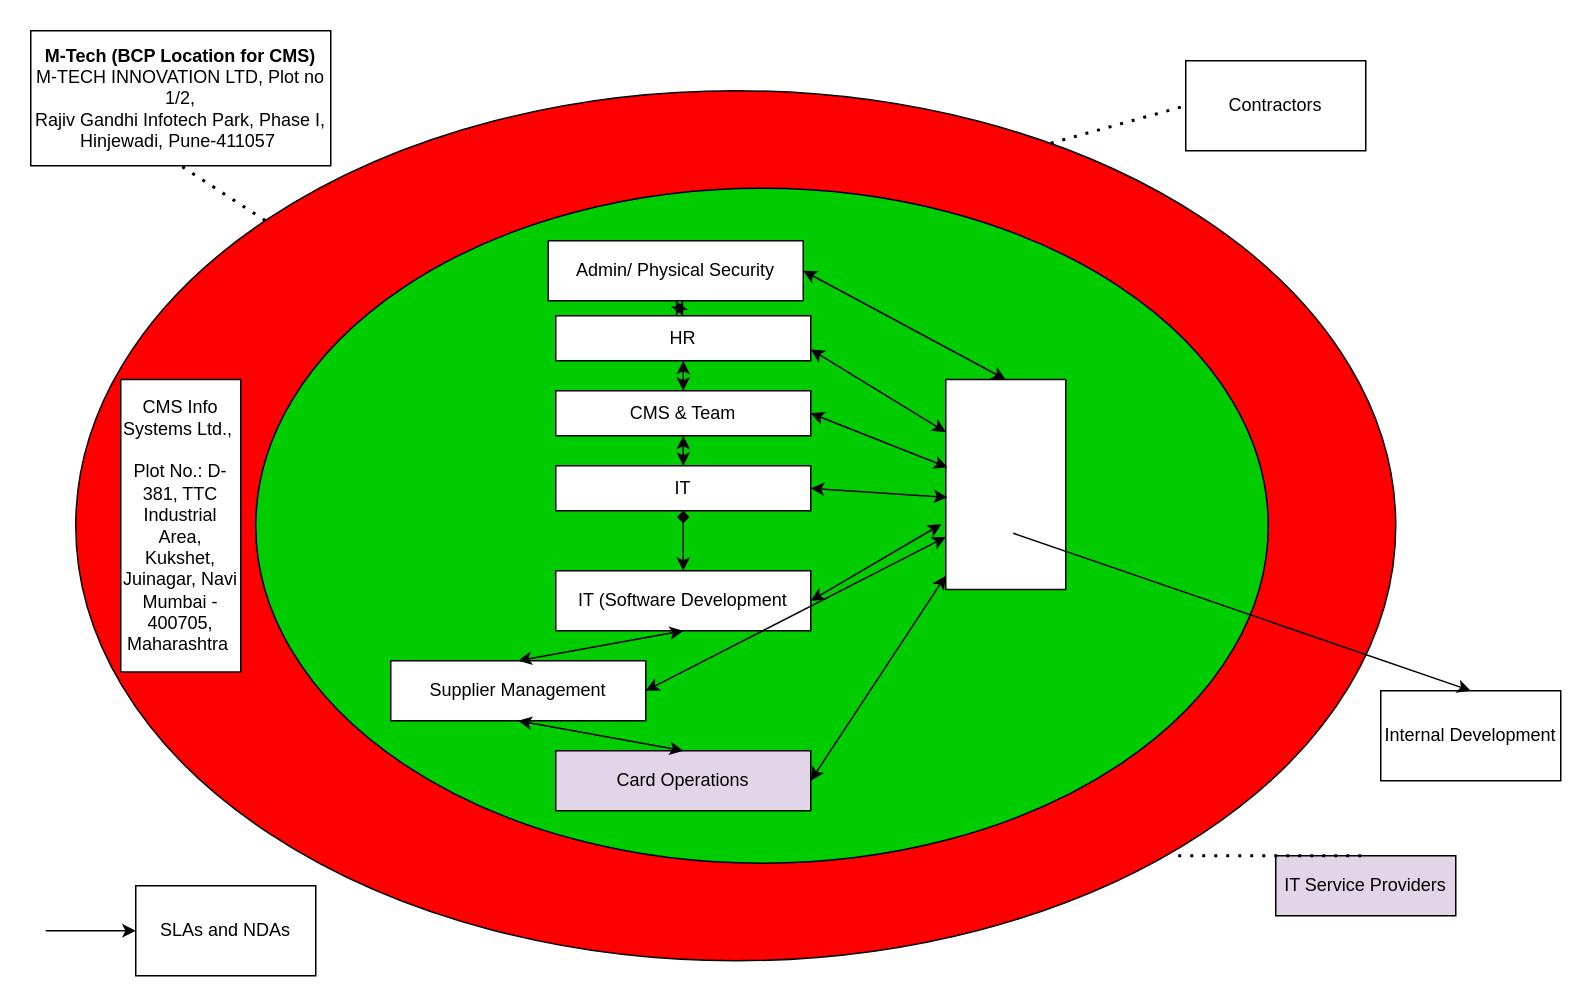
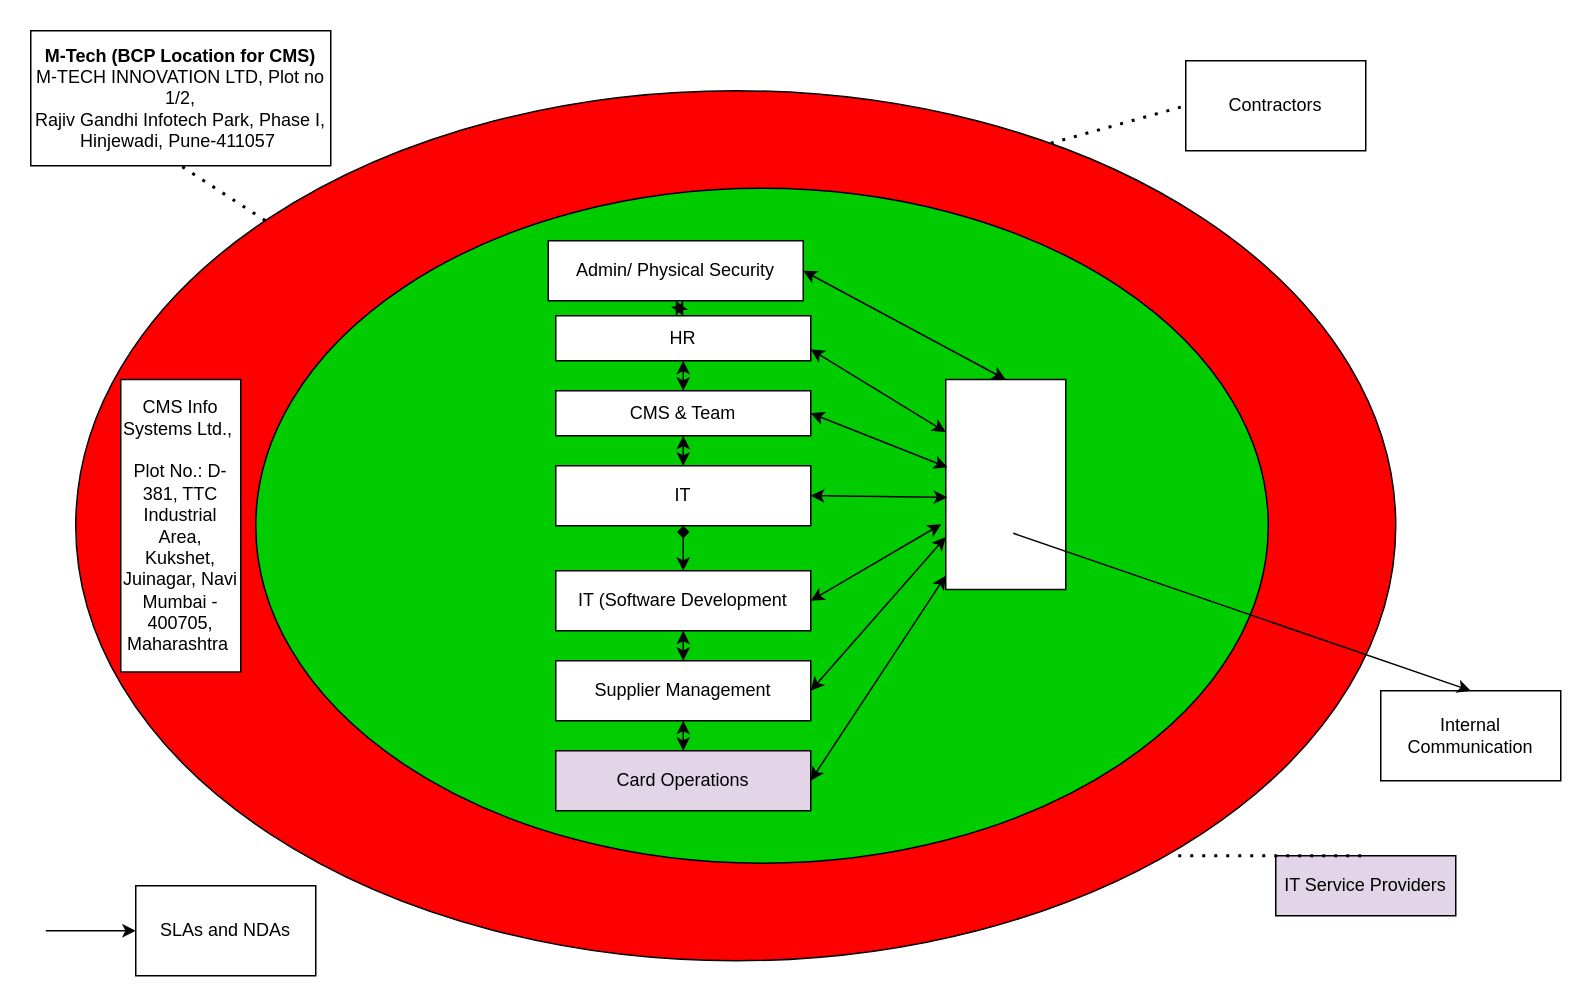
- <mxCell id="8" value="IT" style="rounded=0;whiteSpace=wrap;html=1;" vertex="1" parent="1"><mxGeometry x="370" y="310" width="170" height="30" as="geometry" /></mxCell>
+ <mxCell id="8" value="IT" style="rounded=0;whiteSpace=wrap;html=1;" vertex="1" parent="1"><mxGeometry x="370" y="310" width="170" height="40" as="geometry" /></mxCell>
- <mxCell id="10" value="Supplier Management" style="rounded=0;whiteSpace=wrap;html=1;" vertex="1" parent="1"><mxGeometry x="260" y="440" width="170" height="40" as="geometry" /></mxCell>
+ <mxCell id="10" value="Supplier Management" style="rounded=0;whiteSpace=wrap;html=1;" vertex="1" parent="1"><mxGeometry x="370" y="440" width="170" height="40" as="geometry" /></mxCell>
- <mxCell id="32" value="Internal Development" style="rounded=0;whiteSpace=wrap;html=1;" vertex="1" parent="1"><mxGeometry x="920" y="460" width="120" height="60" as="geometry" /></mxCell>
+ <mxCell id="32" value="Internal Communication" style="rounded=0;whiteSpace=wrap;html=1;" vertex="1" parent="1"><mxGeometry x="920" y="460" width="120" height="60" as="geometry" /></mxCell>
